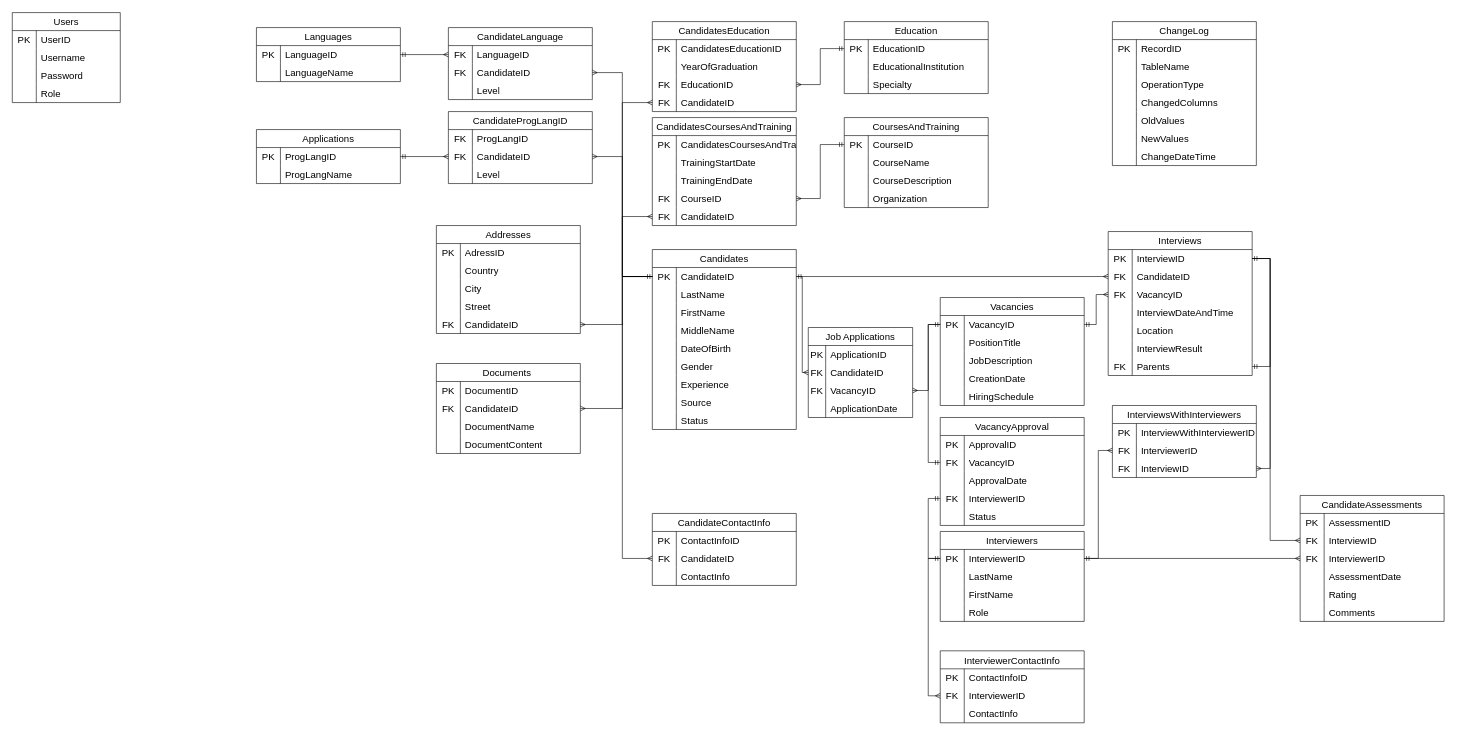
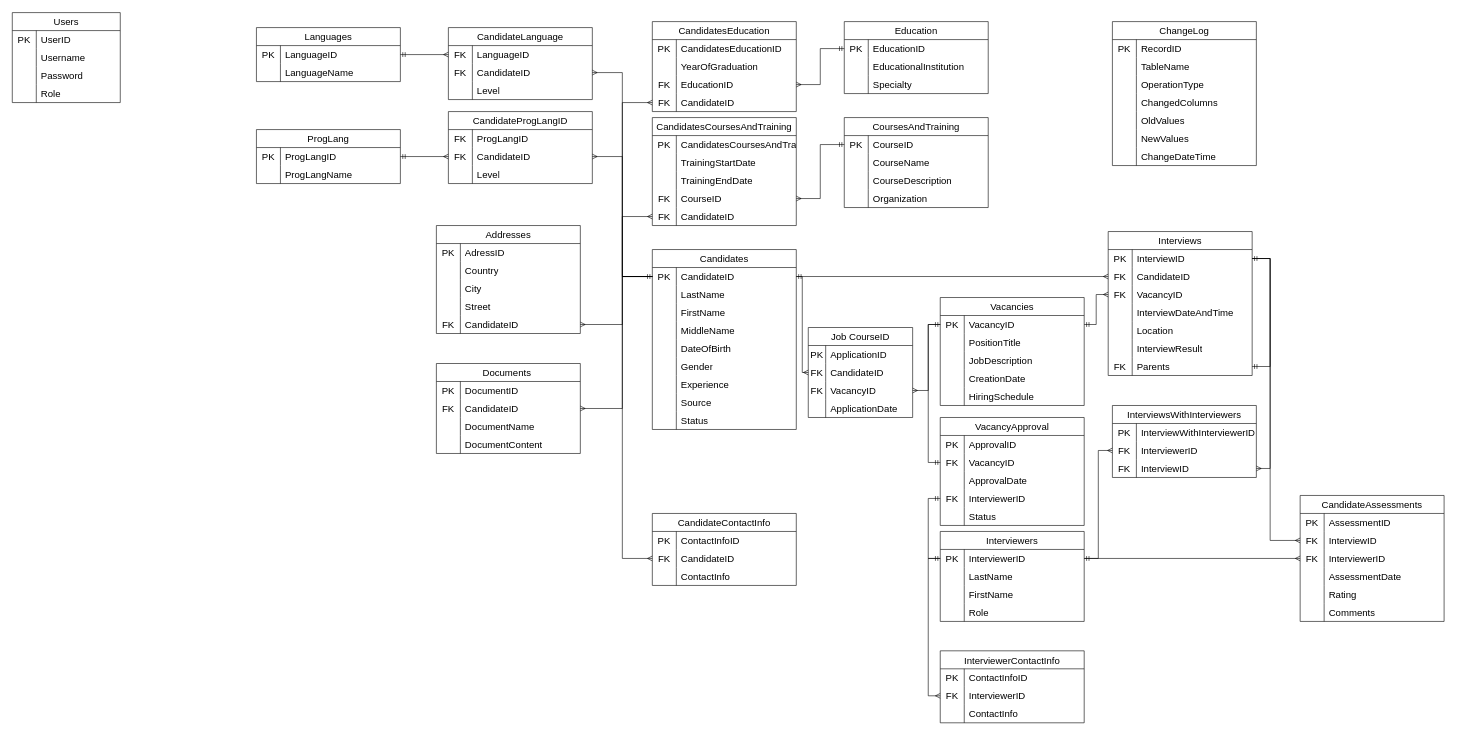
- <mxCell id="290" value="Applications" style="shape=table;startSize=30;container=1;collapsible=0;childLayout=tableLayout;fixedRows=1;rowLines=0;fontStyle=0;strokeColor=default;fontSize=16;" parent="1" vertex="1"><mxGeometry x="427" y="215" width="240" height="90" as="geometry" /></mxCell>
+ <mxCell id="290" value="ProgLang" style="shape=table;startSize=30;container=1;collapsible=0;childLayout=tableLayout;fixedRows=1;rowLines=0;fontStyle=0;strokeColor=default;fontSize=16;" parent="1" vertex="1"><mxGeometry x="427" y="215" width="240" height="90" as="geometry" /></mxCell>
- <mxCell id="215" value="Job Applications" style="shape=table;startSize=30;container=1;collapsible=0;childLayout=tableLayout;fixedRows=1;rowLines=0;fontStyle=0;strokeColor=default;fontSize=16;" parent="1" vertex="1"><mxGeometry x="1347" y="545" width="174" height="150" as="geometry" /></mxCell>
+ <mxCell id="215" value="Job CourseID" style="shape=table;startSize=30;container=1;collapsible=0;childLayout=tableLayout;fixedRows=1;rowLines=0;fontStyle=0;strokeColor=default;fontSize=16;" parent="1" vertex="1"><mxGeometry x="1347" y="545" width="174" height="150" as="geometry" /></mxCell>
